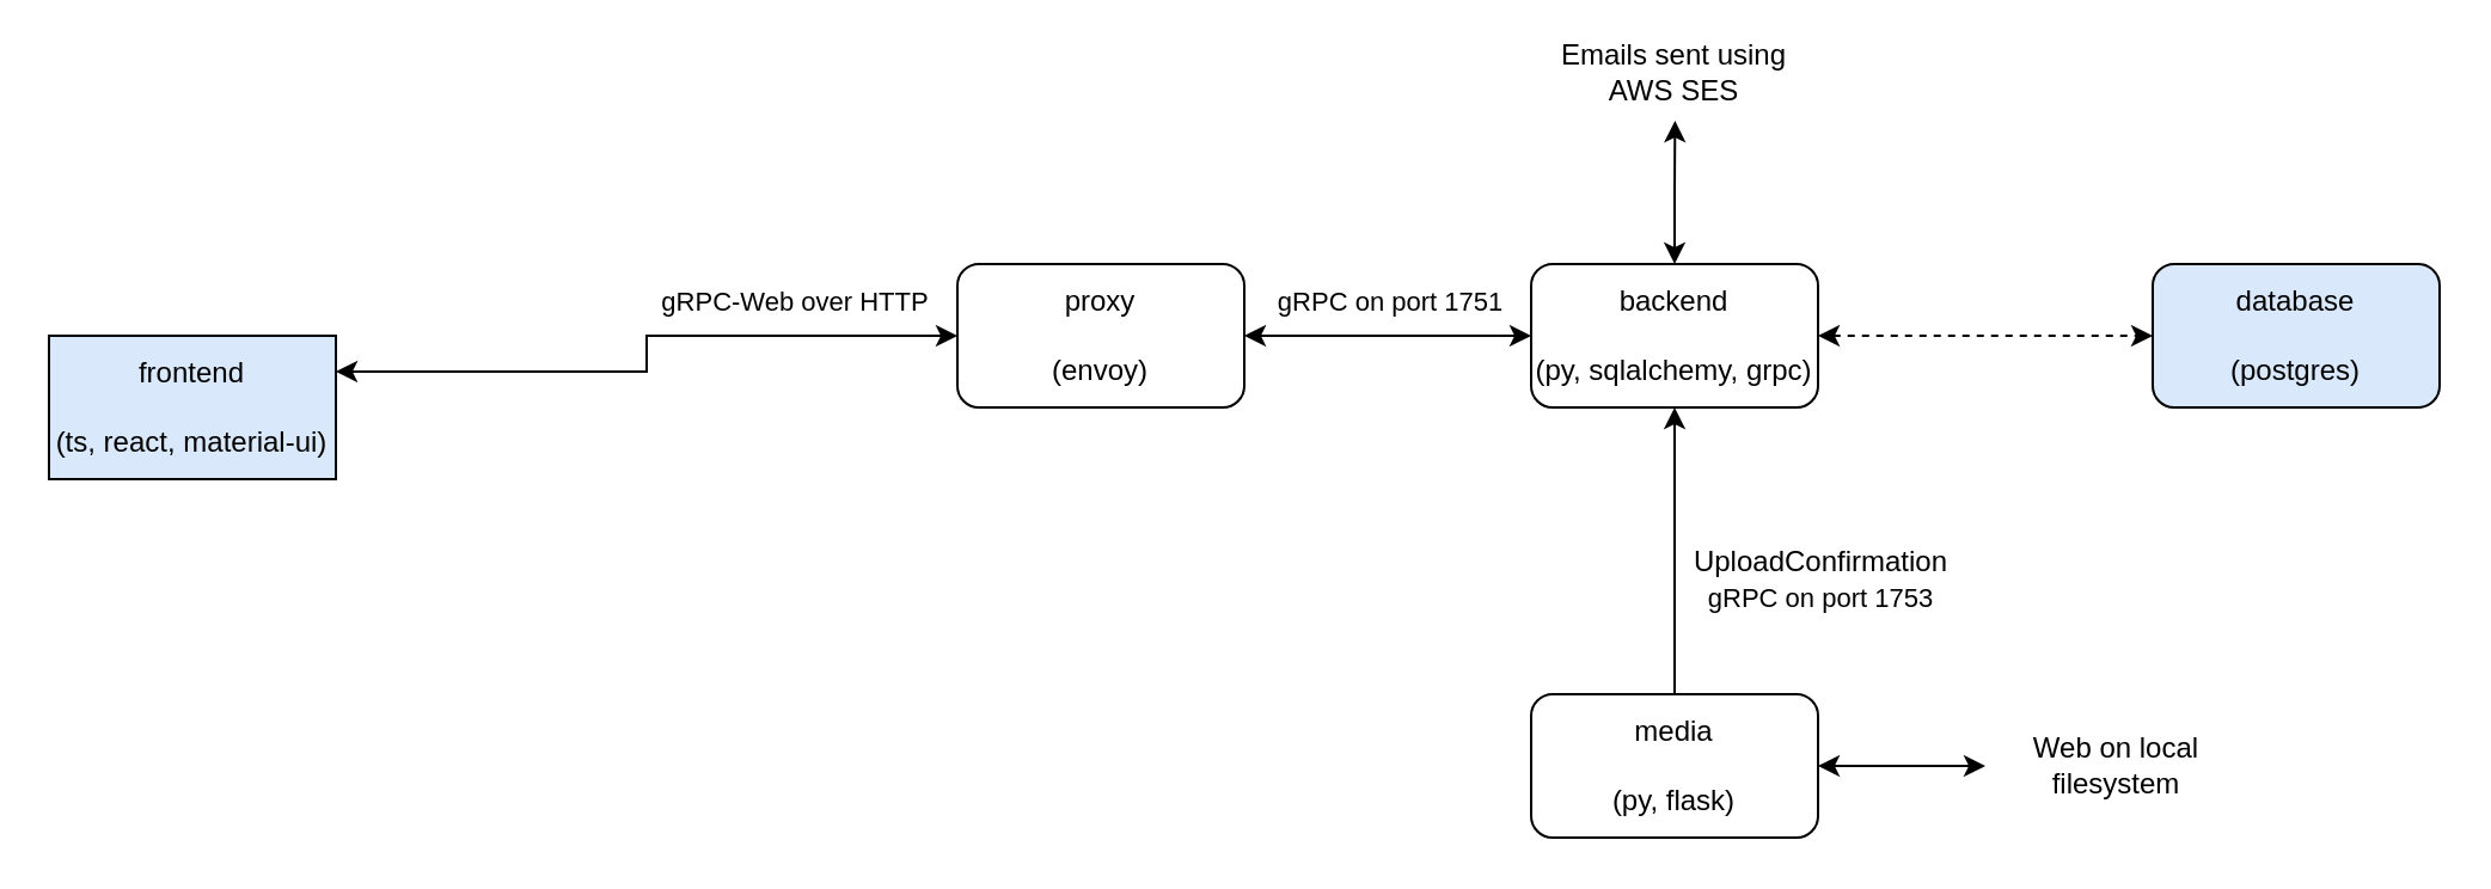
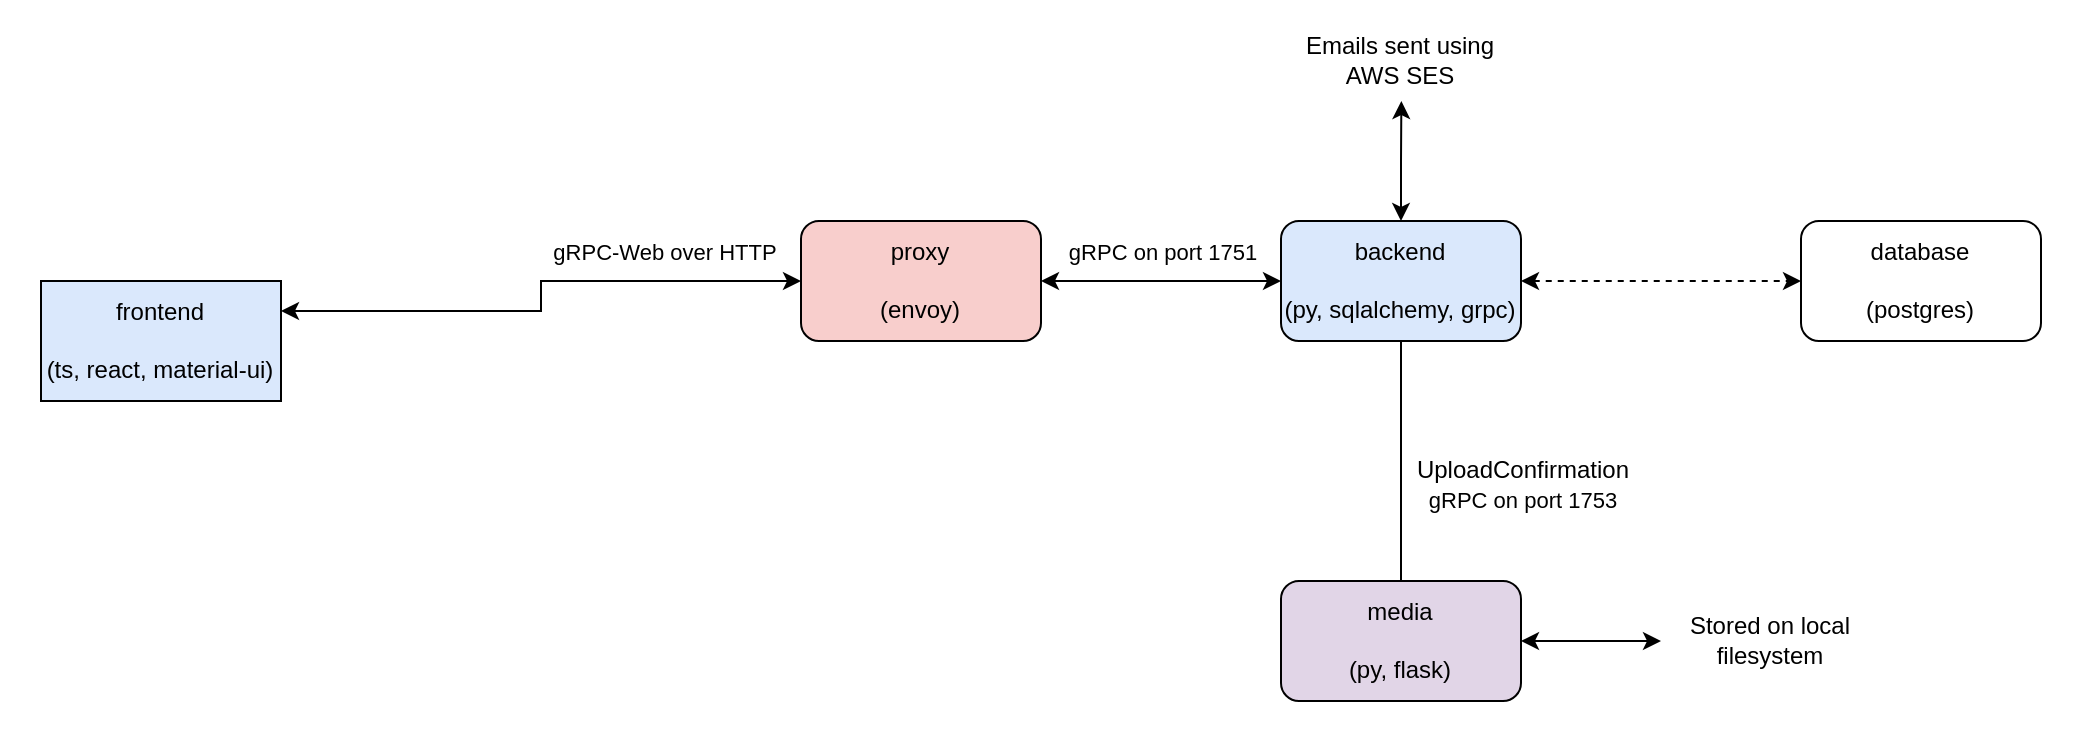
- <mxCell id="14" value="&lt;div&gt;proxy&lt;/div&gt;&lt;div&gt;&lt;br&gt;&lt;/div&gt;&lt;div&gt;(envoy)&lt;br&gt;&lt;/div&gt;" style="rounded=1;whiteSpace=wrap;html=1;" parent="1" vertex="1"><mxGeometry x="400" y="110" width="120" height="60" as="geometry" /></mxCell>
+ <mxCell id="14" value="&lt;div&gt;proxy&lt;/div&gt;&lt;div&gt;&lt;br&gt;&lt;/div&gt;&lt;div&gt;(envoy)&lt;br&gt;&lt;/div&gt;" style="rounded=1;whiteSpace=wrap;html=1;fillColor=#f8cecc;" parent="1" vertex="1"><mxGeometry x="400" y="110" width="120" height="60" as="geometry" /></mxCell>
- <mxCell id="4" value="&lt;div&gt;backend&lt;/div&gt;&lt;div&gt;&lt;br&gt;&lt;/div&gt;&lt;div&gt;(py, sqlalchemy, grpc)&lt;br&gt;&lt;/div&gt;" style="rounded=1;whiteSpace=wrap;html=1;" parent="1" vertex="1"><mxGeometry x="640" y="110" width="120" height="60" as="geometry" /></mxCell>
+ <mxCell id="4" value="&lt;div&gt;backend&lt;/div&gt;&lt;div&gt;&lt;br&gt;&lt;/div&gt;&lt;div&gt;(py, sqlalchemy, grpc)&lt;br&gt;&lt;/div&gt;" style="rounded=1;whiteSpace=wrap;html=1;fillColor=#dae8fc;" parent="1" vertex="1"><mxGeometry x="640" y="110" width="120" height="60" as="geometry" /></mxCell>
- <mxCell id="15" value="&lt;div&gt;database&lt;/div&gt;&lt;div&gt;&lt;br&gt;&lt;/div&gt;&lt;div&gt;(postgres)&lt;br&gt;&lt;/div&gt;" style="rounded=1;whiteSpace=wrap;html=1;fillColor=#dae8fc;" parent="1" vertex="1"><mxGeometry x="900" y="110" width="120" height="60" as="geometry" /></mxCell>
+ <mxCell id="15" value="&lt;div&gt;database&lt;/div&gt;&lt;div&gt;&lt;br&gt;&lt;/div&gt;&lt;div&gt;(postgres)&lt;br&gt;&lt;/div&gt;" style="rounded=1;whiteSpace=wrap;html=1;" parent="1" vertex="1"><mxGeometry x="900" y="110" width="120" height="60" as="geometry" /></mxCell>
- <mxCell id="8" style="edgeStyle=orthogonalEdgeStyle;rounded=0;orthogonalLoop=1;jettySize=auto;html=1;exitX=0.5;exitY=0;exitDx=0;exitDy=0;entryX=0.5;entryY=1;entryDx=0;entryDy=0;startArrow=none;startFill=0;" parent="1" source="11" target="4" edge="1"><mxGeometry relative="1" as="geometry" /></mxCell>
+ <mxCell id="8" style="edgeStyle=orthogonalEdgeStyle;rounded=0;orthogonalLoop=1;jettySize=auto;html=1;exitX=0.5;exitY=0;exitDx=0;exitDy=0;entryX=0.5;entryY=1;entryDx=0;entryDy=0;startArrow=none;startFill=0;endArrow=none;" parent="1" source="11" target="4" edge="1"><mxGeometry relative="1" as="geometry" /></mxCell>
- <mxCell id="11" value="&lt;div&gt;media&lt;/div&gt;&lt;div&gt;&lt;br&gt;&lt;/div&gt;&lt;div&gt;(py, flask)&lt;br&gt;&lt;/div&gt;" style="rounded=1;whiteSpace=wrap;html=1;" parent="1" vertex="1"><mxGeometry x="640" y="290" width="120" height="60" as="geometry" /></mxCell>
+ <mxCell id="11" value="&lt;div&gt;media&lt;/div&gt;&lt;div&gt;&lt;br&gt;&lt;/div&gt;&lt;div&gt;(py, flask)&lt;br&gt;&lt;/div&gt;" style="rounded=1;whiteSpace=wrap;html=1;fillColor=#e1d5e7;" parent="1" vertex="1"><mxGeometry x="640" y="290" width="120" height="60" as="geometry" /></mxCell>
- <mxCell id="16" value="Web on local filesystem" style="text;html=1;strokeColor=none;fillColor=none;align=center;verticalAlign=middle;whiteSpace=wrap;rounded=0;labelBackgroundColor=none;" parent="1" vertex="1"><mxGeometry x="840" y="310" width="90" height="20" as="geometry" /></mxCell>
+ <mxCell id="16" value="Stored on local filesystem" style="text;html=1;strokeColor=none;fillColor=none;align=center;verticalAlign=middle;whiteSpace=wrap;rounded=0;labelBackgroundColor=none;" parent="1" vertex="1"><mxGeometry x="840" y="310" width="90" height="20" as="geometry" /></mxCell>
